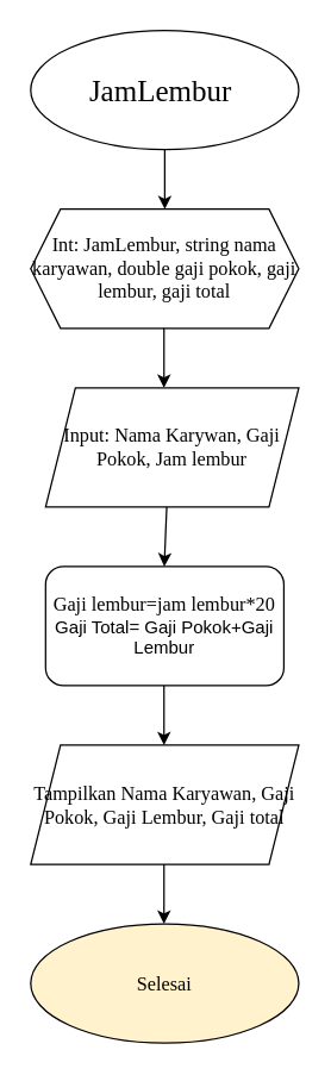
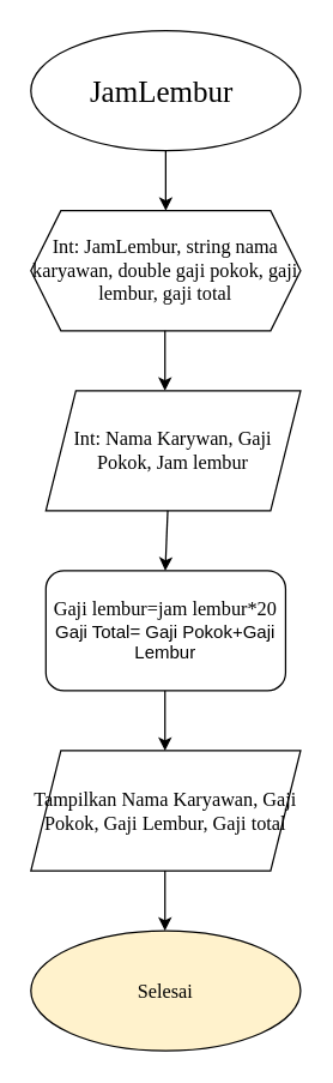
- <mxCell id="6" value="&lt;font face=&quot;Times New Roman&quot;&gt;&lt;span style=&quot;font-size: 13px;&quot;&gt;Input: Nama Karywan, Gaji Pokok, Jam lembur&lt;/span&gt;&lt;/font&gt;" style="shape=parallelogram;perimeter=parallelogramPerimeter;whiteSpace=wrap;html=1;fixedSize=1;" vertex="1" parent="1"><mxGeometry x="30" y="260" width="170" height="80" as="geometry" /></mxCell>
+ <mxCell id="6" value="&lt;font face=&quot;Times New Roman&quot;&gt;&lt;span style=&quot;font-size: 13px;&quot;&gt;Int: Nama Karywan, Gaji Pokok, Jam lembur&lt;/span&gt;&lt;/font&gt;" style="shape=parallelogram;perimeter=parallelogramPerimeter;whiteSpace=wrap;html=1;fixedSize=1;" vertex="1" parent="1"><mxGeometry x="30" y="260" width="170" height="80" as="geometry" /></mxCell>
